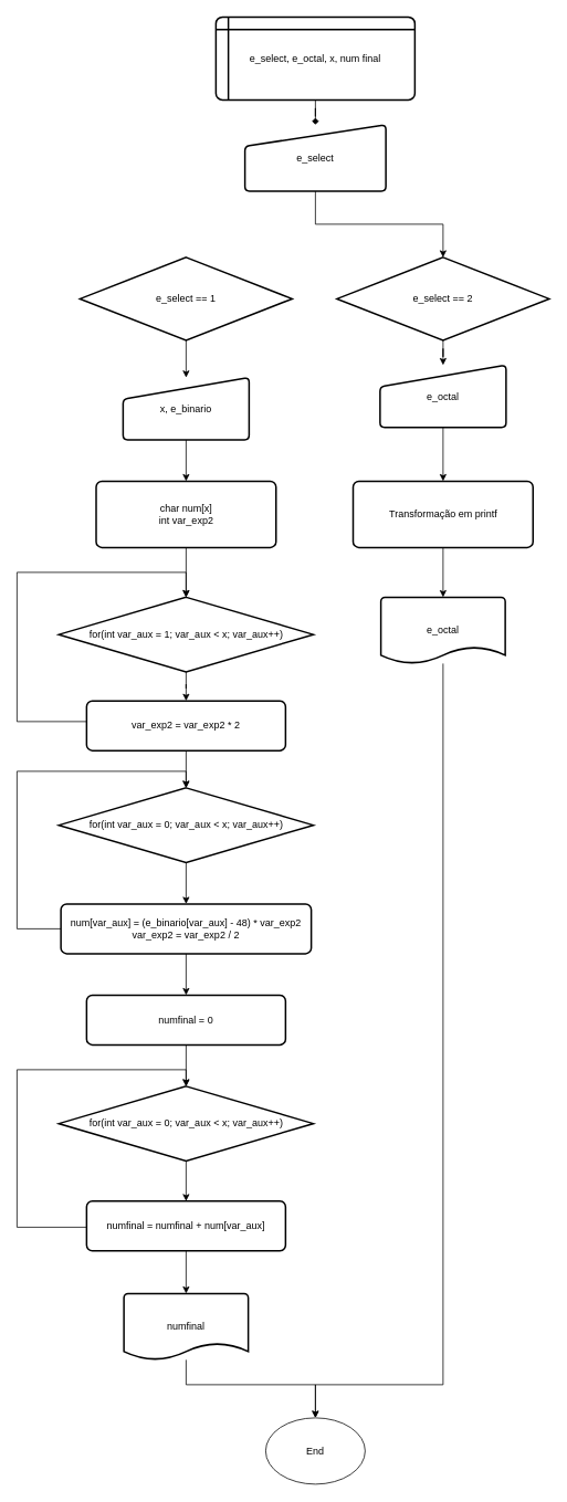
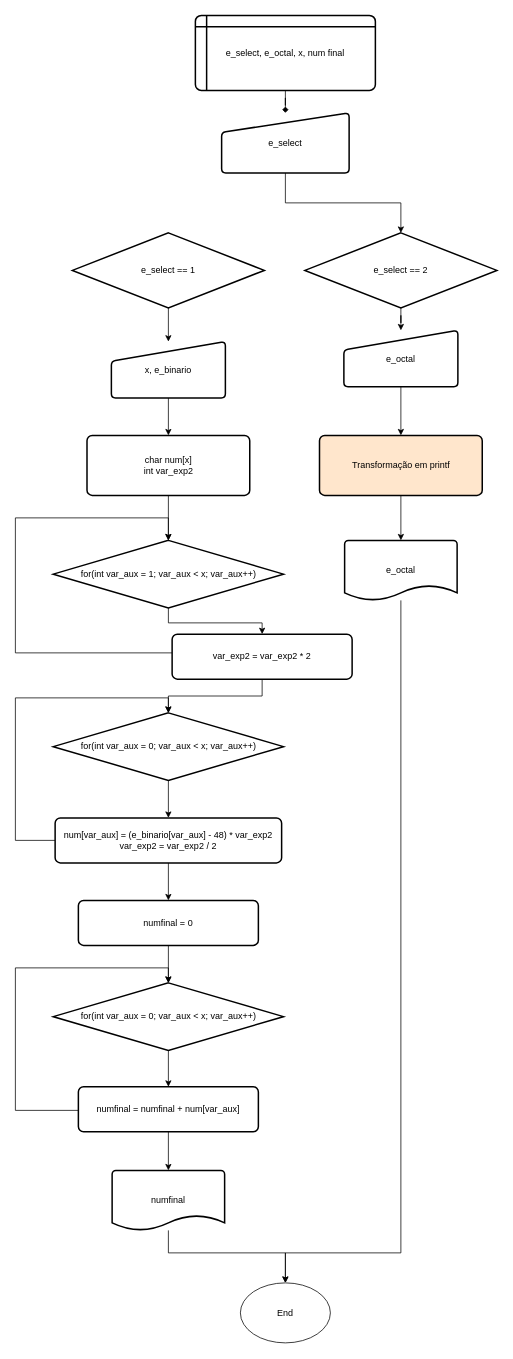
- <mxCell id="38" value="Transformação em printf" style="rounded=1;whiteSpace=wrap;html=1;absoluteArcSize=1;arcSize=14;strokeWidth=2;" vertex="1" parent="1"><mxGeometry x="425.5" y="580" width="217" height="80" as="geometry" /></mxCell>
+ <mxCell id="38" value="Transformação em printf" style="rounded=1;whiteSpace=wrap;html=1;absoluteArcSize=1;arcSize=14;strokeWidth=2;fillColor=#ffe6cc;" vertex="1" parent="1"><mxGeometry x="425.5" y="580" width="217" height="80" as="geometry" /></mxCell>
- <mxCell id="16" value="var_exp2 = var_exp2 * 2" style="rounded=1;whiteSpace=wrap;html=1;absoluteArcSize=1;arcSize=14;strokeWidth=2;" vertex="1" parent="1"><mxGeometry x="104" y="845" width="240" height="60" as="geometry" /></mxCell>
+ <mxCell id="16" value="var_exp2 = var_exp2 * 2" style="rounded=1;whiteSpace=wrap;html=1;absoluteArcSize=1;arcSize=14;strokeWidth=2;" vertex="1" parent="1"><mxGeometry x="229" y="845" width="240" height="60" as="geometry" /></mxCell>
